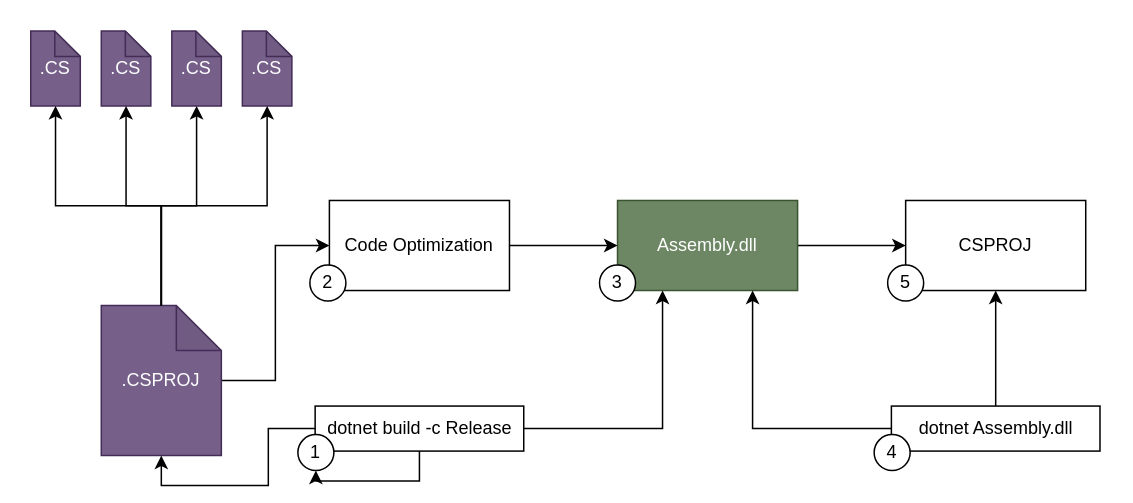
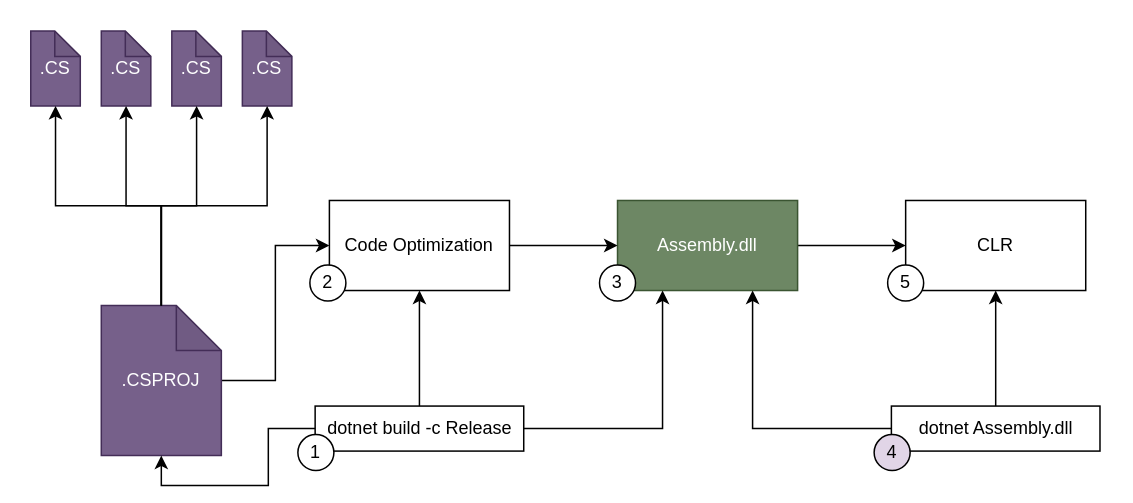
- <mxCell id="20" value="CSPROJ" style="rounded=0;whiteSpace=wrap;html=1;" vertex="1" parent="1"><mxGeometry x="603" y="133" width="120" height="60" as="geometry" /></mxCell>
+ <mxCell id="20" value="CLR" style="rounded=0;whiteSpace=wrap;html=1;" vertex="1" parent="1"><mxGeometry x="603" y="133" width="120" height="60" as="geometry" /></mxCell>
- <mxCell id="27" value="4" style="ellipse;whiteSpace=wrap;html=1;" vertex="1" parent="1"><mxGeometry x="582" y="289" width="24" height="24" as="geometry" /></mxCell>
+ <mxCell id="27" value="4" style="ellipse;whiteSpace=wrap;html=1;fillColor=#e1d5e7;" vertex="1" parent="1"><mxGeometry x="582" y="289" width="24" height="24" as="geometry" /></mxCell>
- <mxCell id="16" style="edgeStyle=orthogonalEdgeStyle;rounded=0;orthogonalLoop=1;jettySize=auto;html=1;" edge="1" parent="1" source="18" target="21"><mxGeometry relative="1" as="geometry" /></mxCell>
+ <mxCell id="16" style="edgeStyle=orthogonalEdgeStyle;rounded=0;orthogonalLoop=1;jettySize=auto;html=1;entryX=0.5;entryY=1;entryDx=0;entryDy=0;" edge="1" parent="1" source="18" target="15"><mxGeometry relative="1" as="geometry" /></mxCell>
